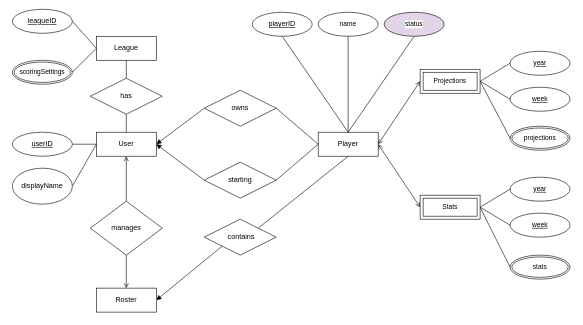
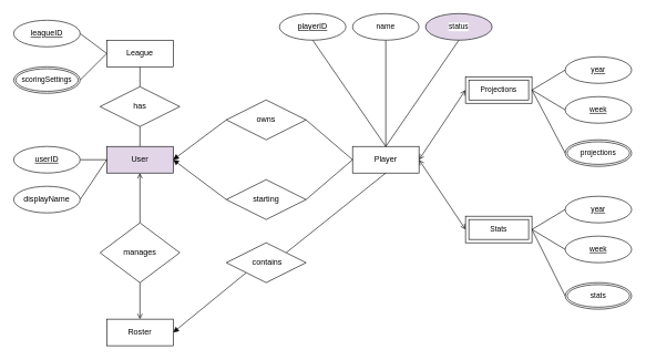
- <mxCell id="15" value="leagueID" style="ellipse;whiteSpace=wrap;html=1;align=center;fontStyle=4;" vertex="1" parent="1"><mxGeometry x="20" y="15" width="100" height="40" as="geometry" /></mxCell>
+ <mxCell id="15" value="leagueID" style="ellipse;whiteSpace=wrap;html=1;align=center;fontStyle=4;" vertex="1" parent="1"><mxGeometry x="20" y="30" width="100" height="40" as="geometry" /></mxCell>
- <mxCell id="11" value="User" style="whiteSpace=wrap;html=1;align=center;" vertex="1" parent="1"><mxGeometry x="160" y="220" width="100" height="40" as="geometry" /></mxCell>
+ <mxCell id="11" value="User" style="whiteSpace=wrap;html=1;align=center;fillColor=#e1d5e7;" vertex="1" parent="1"><mxGeometry x="160" y="220" width="100" height="40" as="geometry" /></mxCell>
- <mxCell id="19" value="displayName" style="ellipse;whiteSpace=wrap;html=1;align=center;" vertex="1" parent="1"><mxGeometry x="20" y="280" width="100" height="60" as="geometry" /></mxCell>
+ <mxCell id="19" value="displayName" style="ellipse;whiteSpace=wrap;html=1;align=center;" vertex="1" parent="1"><mxGeometry x="20" y="280" width="100" height="40" as="geometry" /></mxCell>
